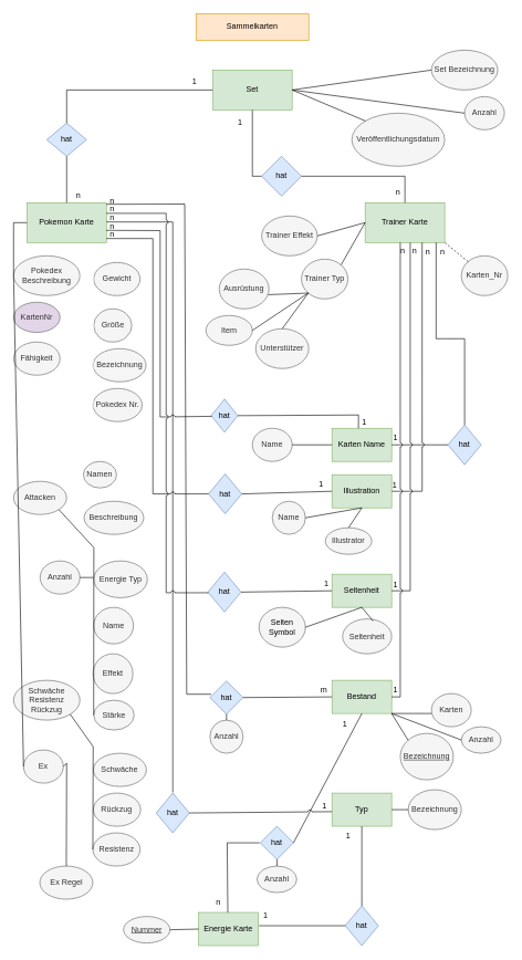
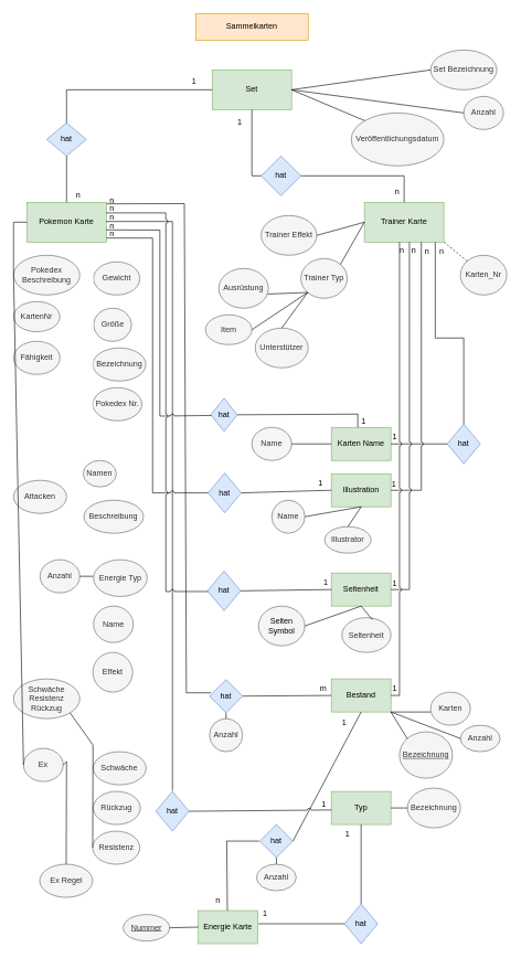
- <mxCell id="31" value="KartenNr" style="ellipse;whiteSpace=wrap;html=1;fillColor=#e1d5e7;fontColor=#333333;strokeColor=#666666;" parent="1" vertex="1"><mxGeometry x="20" y="455" width="70" height="45.5" as="geometry" /></mxCell>
+ <mxCell id="31" value="KartenNr" style="ellipse;whiteSpace=wrap;html=1;fillColor=#f5f5f5;fontColor=#333333;strokeColor=#666666;" parent="1" vertex="1"><mxGeometry x="20" y="455" width="70" height="45.5" as="geometry" /></mxCell>
- <mxCell id="49" value="" style="endArrow=none;html=1;rounded=0;exitX=1;exitY=1;exitDx=0;exitDy=0;entryX=0;entryY=0.5;entryDx=0;entryDy=0;" parent="1" source="33" target="46" edge="1"><mxGeometry width="50" height="50" relative="1" as="geometry"><mxPoint x="340" y="995" as="sourcePoint" /><mxPoint x="390" y="945" as="targetPoint" /><Array as="points"><mxPoint x="141" y="825" /></Array></mxGeometry></mxCell>
- <mxCell id="46" value="Stärke" style="ellipse;whiteSpace=wrap;html=1;fillColor=#f5f5f5;fontColor=#333333;strokeColor=#666666;" parent="1" vertex="1"><mxGeometry x="140.75" y="1055" width="61" height="45" as="geometry" /></mxCell>
